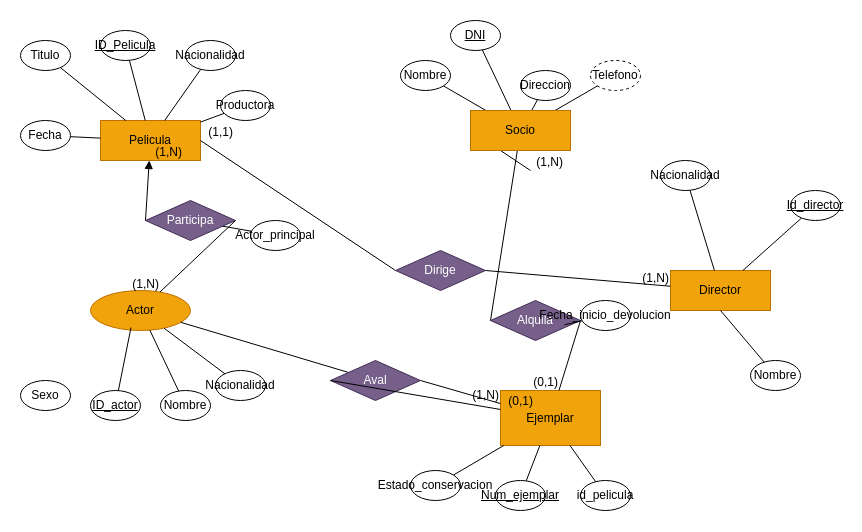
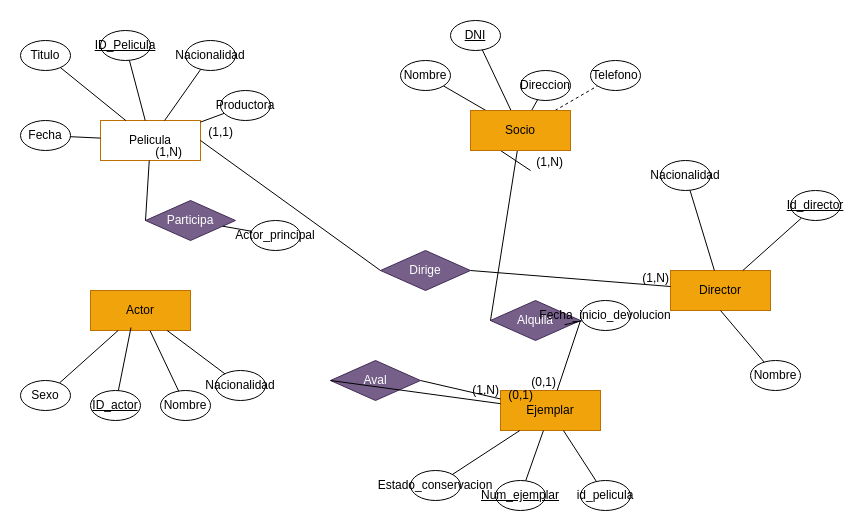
- <mxCell id="35" value="Telefono" style="ellipse;whiteSpace=wrap;html=1;align=center;dashed=1;" parent="1" vertex="1"><mxGeometry x="590" y="60" width="50" height="30" as="geometry" /></mxCell>
+ <mxCell id="35" value="Telefono" style="ellipse;whiteSpace=wrap;html=1;align=center;" parent="1" vertex="1"><mxGeometry x="590" y="60" width="50" height="30" as="geometry" /></mxCell>
- <mxCell id="34" value="" style="endArrow=none;html=1;rounded=0;" parent="1" source="62" target="35" edge="1"><mxGeometry relative="1" as="geometry"><mxPoint x="580" y="195" as="sourcePoint" /><mxPoint x="640" y="195" as="targetPoint" /></mxGeometry></mxCell>
+ <mxCell id="34" value="" style="endArrow=none;html=1;rounded=0;dashed=1;" parent="1" source="62" target="35" edge="1"><mxGeometry relative="1" as="geometry"><mxPoint x="580" y="195" as="sourcePoint" /><mxPoint x="640" y="195" as="targetPoint" /></mxGeometry></mxCell>
- <mxCell id="2" value="Pelicula" style="whiteSpace=wrap;html=1;align=center;fillColor=#f0a30a;strokeColor=#BD7000;fontColor=#000000;" parent="1" vertex="1"><mxGeometry x="100" y="120" width="100" height="40" as="geometry" /></mxCell>
+ <mxCell id="2" value="Pelicula" style="whiteSpace=wrap;html=1;align=center;fillColor=#ffffff;strokeColor=#BD7000;fontColor=#000000;" parent="1" vertex="1"><mxGeometry x="100" y="120" width="100" height="40" as="geometry" /></mxCell>
- <mxCell id="45" value="" style="endArrow=block;html=1;rounded=0;exitX=0;exitY=0.5;exitDx=0;exitDy=0;" parent="1" source="44" target="2" edge="1"><mxGeometry relative="1" as="geometry"><mxPoint x="122" y="190" as="sourcePoint" /><mxPoint x="75" y="220" as="targetPoint" /></mxGeometry></mxCell>
+ <mxCell id="45" value="" style="endArrow=none;html=1;rounded=0;exitX=0;exitY=0.5;exitDx=0;exitDy=0;" parent="1" source="44" target="2" edge="1"><mxGeometry relative="1" as="geometry"><mxPoint x="122" y="190" as="sourcePoint" /><mxPoint x="75" y="220" as="targetPoint" /></mxGeometry></mxCell>
- <mxCell id="47" value="" style="endArrow=none;html=1;rounded=0;exitX=1;exitY=0.5;exitDx=0;exitDy=0;" parent="1" source="44" target="3" edge="1"><mxGeometry relative="1" as="geometry"><mxPoint x="122" y="190" as="sourcePoint" /><mxPoint x="295" y="220" as="targetPoint" /></mxGeometry></mxCell>
- <mxCell id="48" value="(1,N)" style="resizable=0;html=1;whiteSpace=wrap;align=right;verticalAlign=bottom;" parent="47" connectable="0" vertex="1"><mxGeometry x="1" relative="1" as="geometry"><mxPoint as="offset" /></mxGeometry></mxCell>
- <mxCell id="51" value="Dirige" style="shape=rhombus;perimeter=rhombusPerimeter;whiteSpace=wrap;html=1;align=center;fillColor=#76608a;fontColor=#ffffff;strokeColor=#432D57;" parent="1" vertex="1"><mxGeometry x="395" y="250" width="90" height="40" as="geometry" /></mxCell>
+ <mxCell id="51" value="Dirige" style="shape=rhombus;perimeter=rhombusPerimeter;whiteSpace=wrap;html=1;align=center;fillColor=#76608a;fontColor=#ffffff;strokeColor=#432D57;" parent="1" vertex="1"><mxGeometry x="380" y="250" width="90" height="40" as="geometry" /></mxCell>
- <mxCell id="3" value="Actor" style="ellipse;whiteSpace=wrap;html=1;align=center;fillColor=#f0a30a;strokeColor=#BD7000;fontColor=#000000;" parent="1" vertex="1"><mxGeometry x="90" y="290" width="100" height="40" as="geometry" /></mxCell>
+ <mxCell id="3" value="Actor" style="whiteSpace=wrap;html=1;align=center;fillColor=#f0a30a;strokeColor=#BD7000;fontColor=#000000;" parent="1" vertex="1"><mxGeometry x="90" y="290" width="100" height="40" as="geometry" /></mxCell>
- <mxCell id="28" value="" style="endArrow=none;html=1;rounded=0;" parent="1" source="3" target="65" edge="1"><mxGeometry relative="1" as="geometry"><mxPoint x="2.5" y="405" as="sourcePoint" /><mxPoint x="62.5" y="405" as="targetPoint" /></mxGeometry></mxCell>
+ <mxCell id="28" value="" style="endArrow=none;html=1;rounded=0;" parent="1" source="3" target="29" edge="1"><mxGeometry relative="1" as="geometry"><mxPoint x="2.5" y="405" as="sourcePoint" /><mxPoint x="62.5" y="405" as="targetPoint" /></mxGeometry></mxCell>
- <mxCell id="5" value="Ejemplar" style="whiteSpace=wrap;html=1;align=center;fillColor=#f0a30a;strokeColor=#BD7000;fontColor=#000000;" parent="1" vertex="1"><mxGeometry x="500" y="390" width="100" height="55" as="geometry" /></mxCell>
+ <mxCell id="5" value="Ejemplar" style="whiteSpace=wrap;html=1;align=center;fillColor=#f0a30a;strokeColor=#BD7000;fontColor=#000000;" parent="1" vertex="1"><mxGeometry x="500" y="390" width="100" height="40" as="geometry" /></mxCell>
